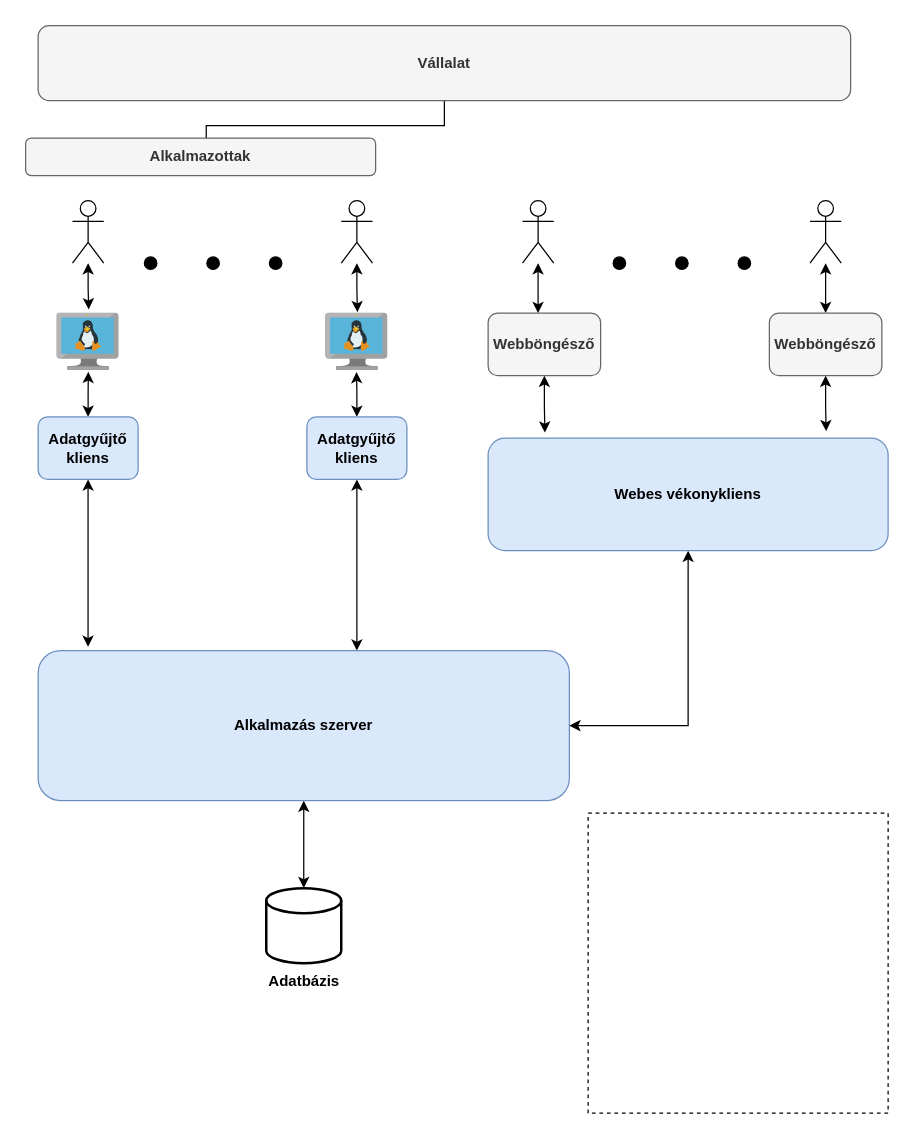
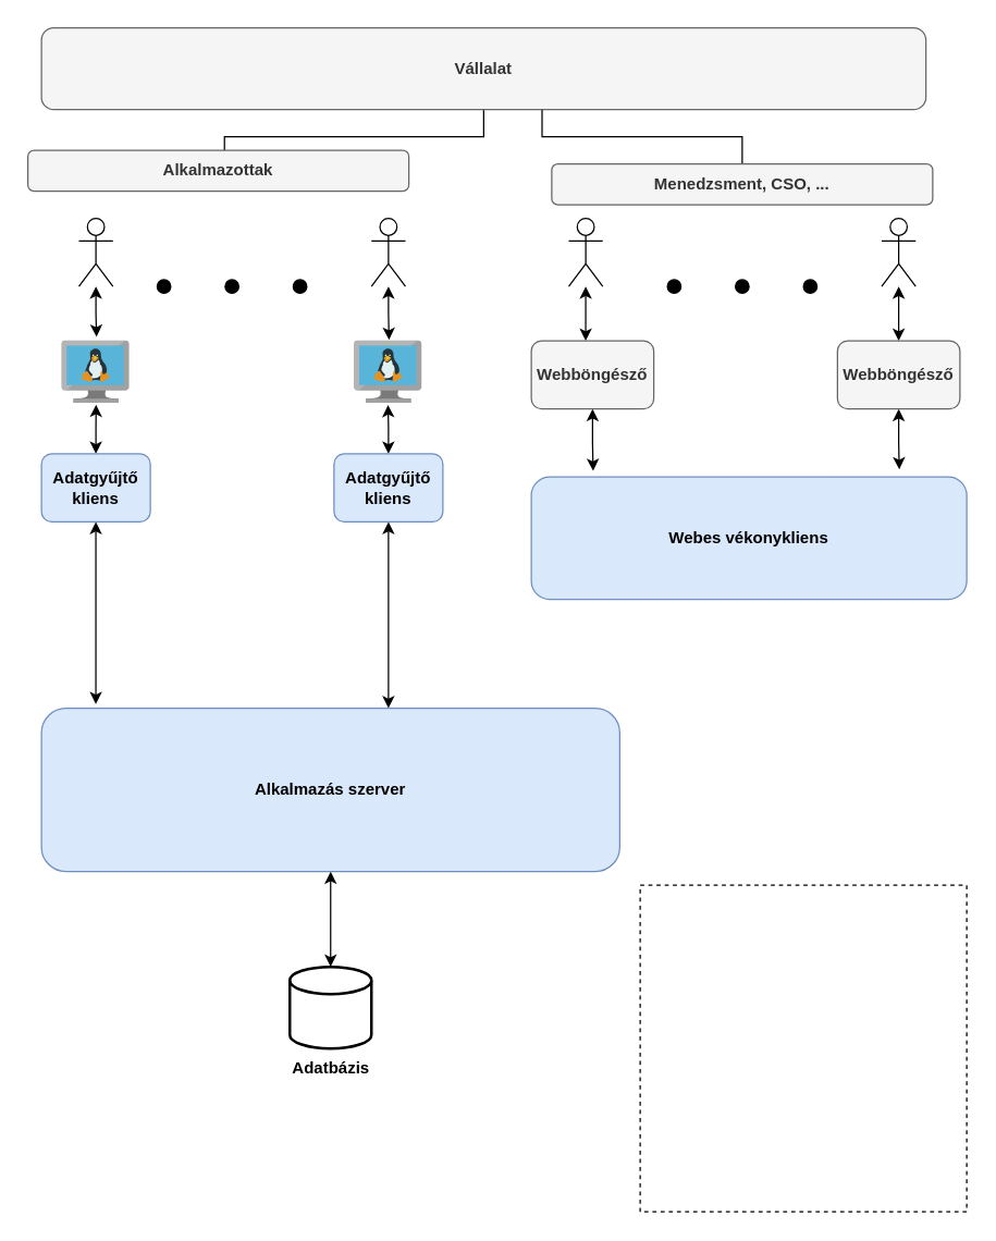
+ <mxCell id="22" style="edgeStyle=orthogonalEdgeStyle;rounded=0;orthogonalLoop=1;jettySize=auto;html=1;entryX=0.566;entryY=1.004;entryDx=0;entryDy=0;entryPerimeter=0;startArrow=none;startFill=0;endArrow=none;endFill=0;" parent="1" source="23" target="4" edge="1"><mxGeometry relative="1" as="geometry" /></mxCell>
+ <mxCell id="23" value="Menedzsment, CSO, ..." style="rounded=1;whiteSpace=wrap;html=1;fillColor=#f5f5f5;strokeColor=#666666;fontStyle=1;fontColor=#333333;" parent="1" vertex="1"><mxGeometry x="405" y="120" width="280" height="30" as="geometry" /></mxCell>
- <mxCell id="37" style="edgeStyle=orthogonalEdgeStyle;rounded=0;orthogonalLoop=1;jettySize=auto;html=1;entryX=1;entryY=0.5;entryDx=0;entryDy=0;startArrow=classic;startFill=1;endArrow=classic;endFill=1;" parent="1" source="38" target="36" edge="1"><mxGeometry relative="1" as="geometry" /></mxCell>
